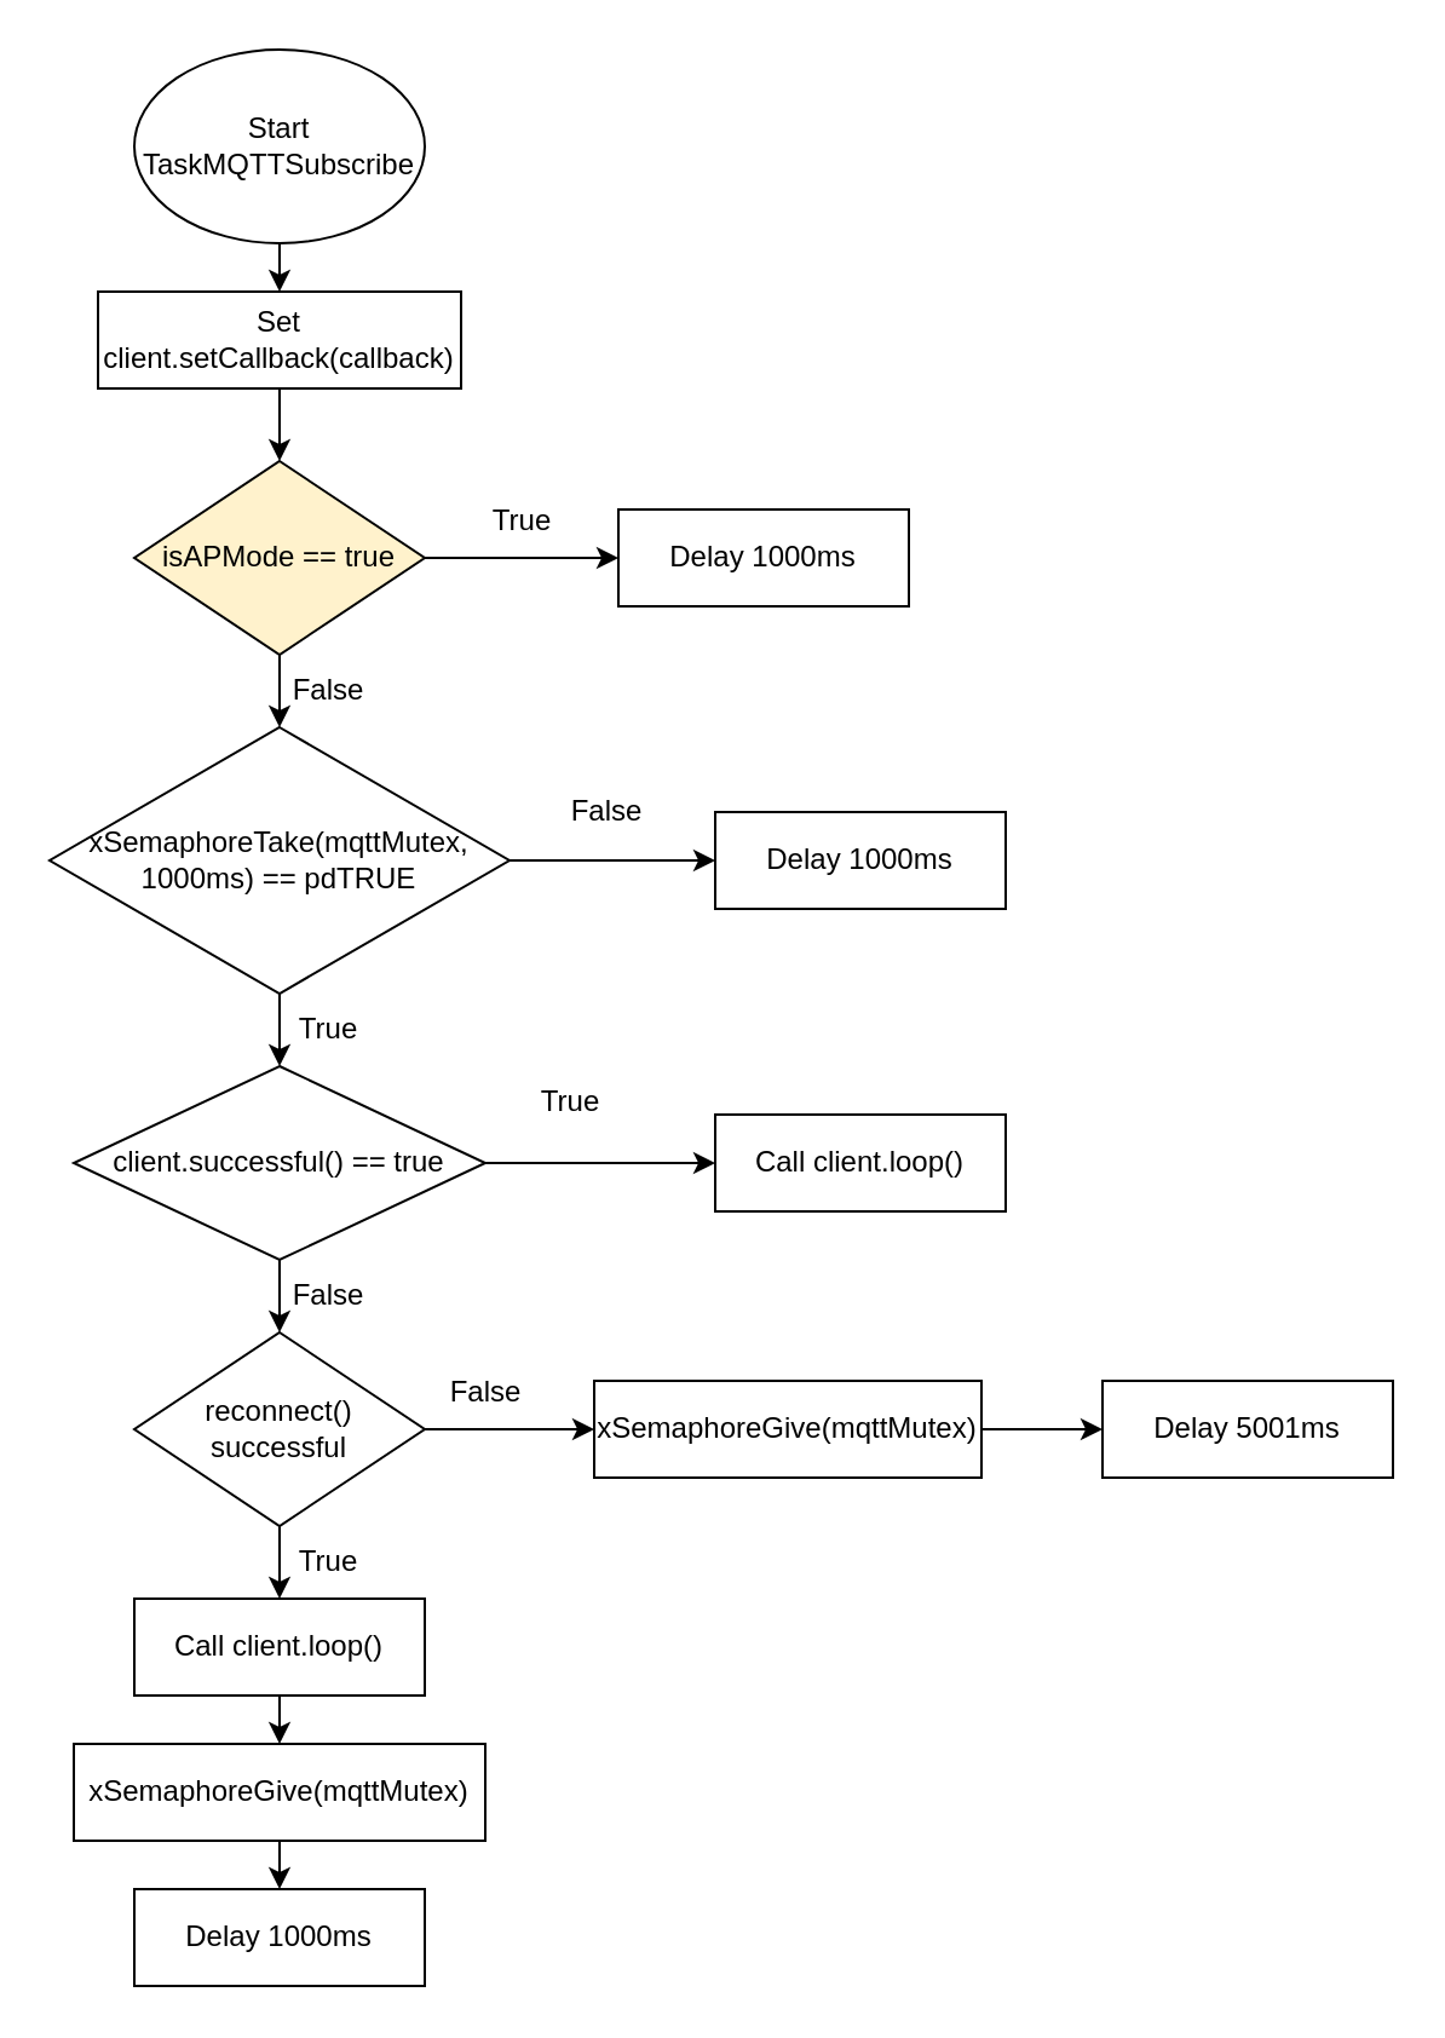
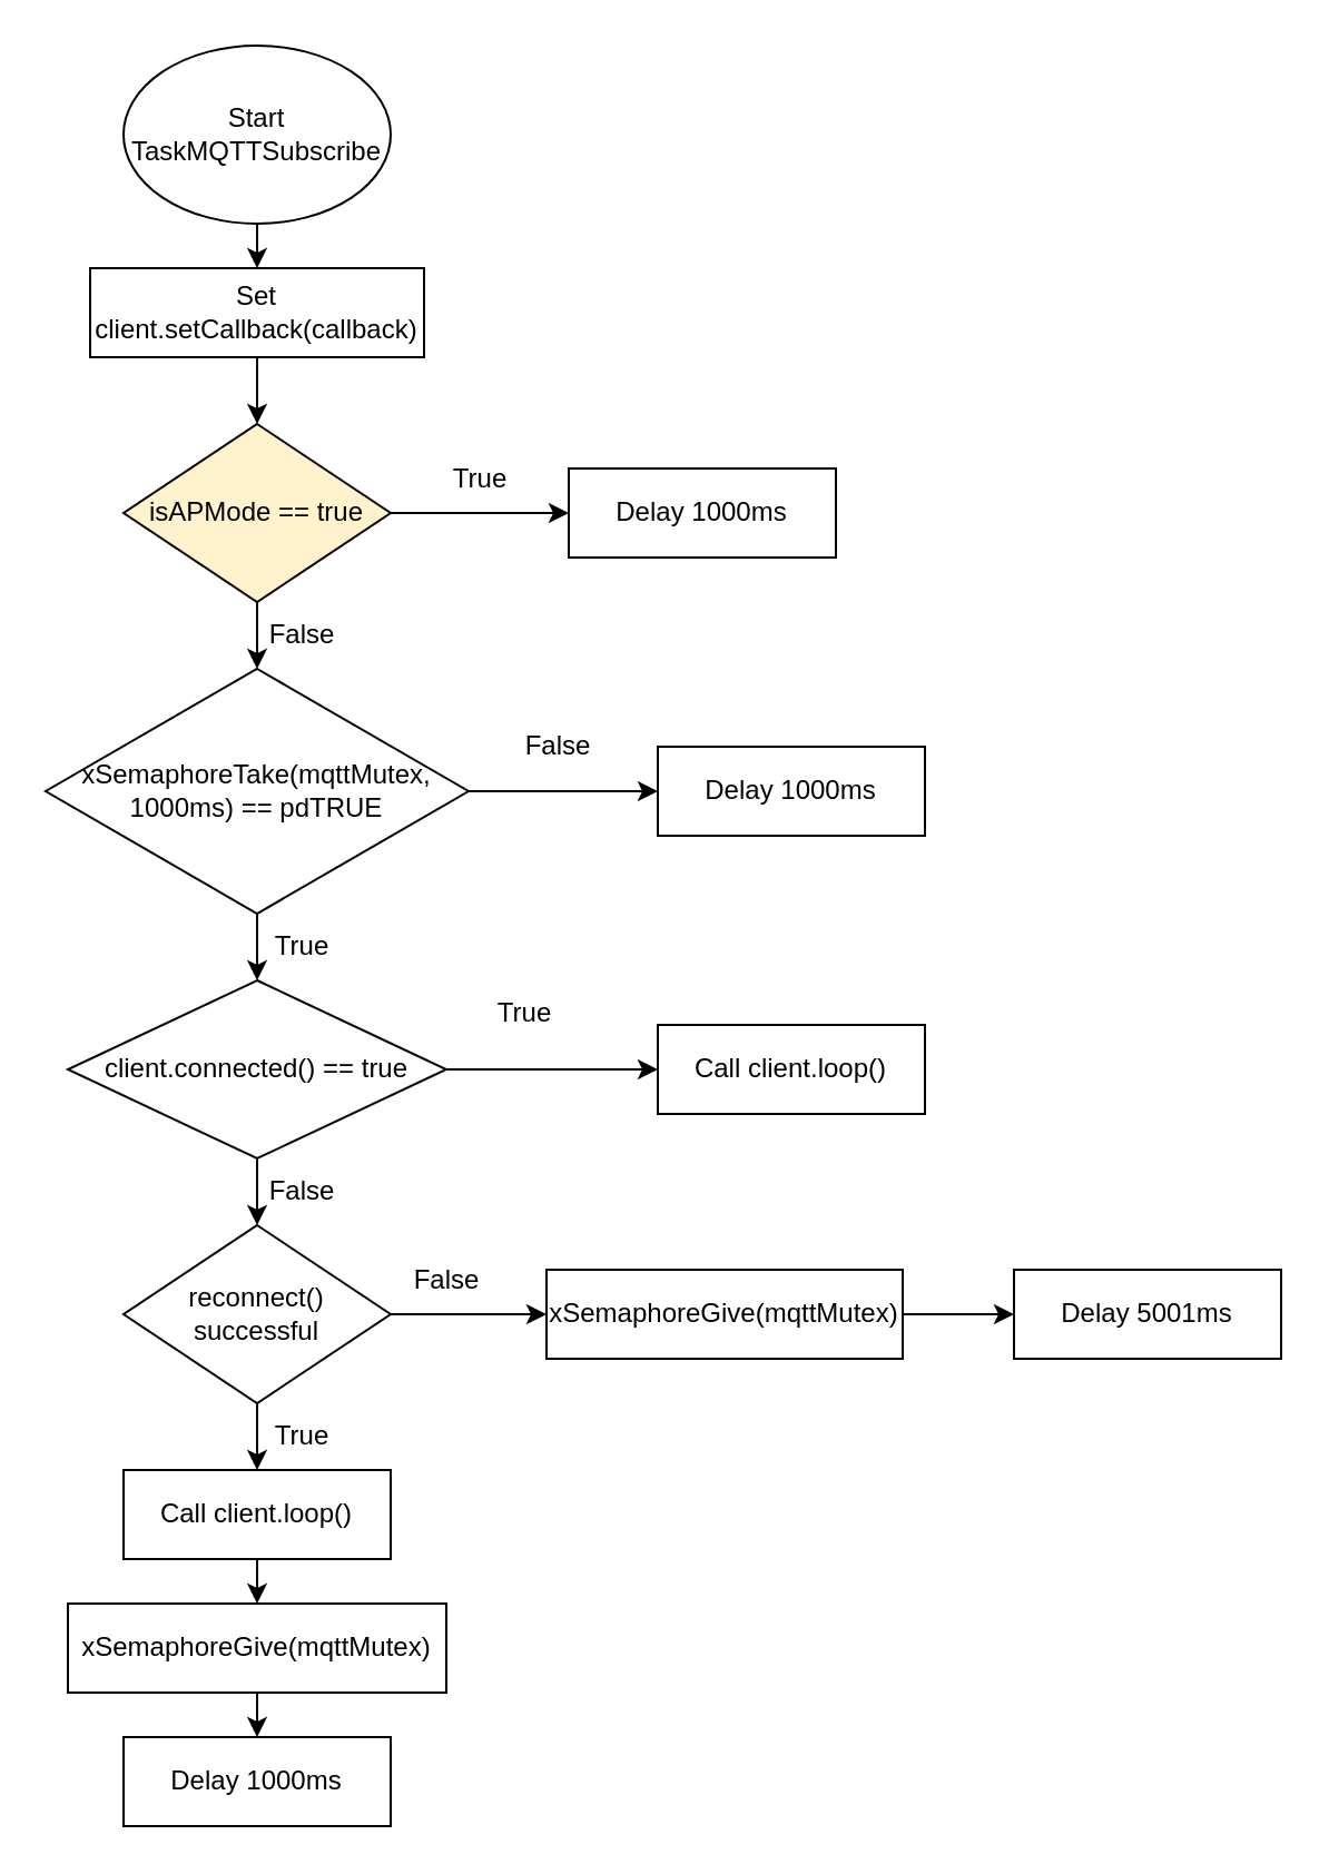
- <mxCell id="19" value="&lt;p style=&quot;white-space-collapse: preserve;&quot; dir=&quot;auto&quot;&gt;client.successful() == true&lt;/p&gt;" style="rhombus;whiteSpace=wrap;html=1;" vertex="1" parent="1"><mxGeometry x="30" y="440" width="170" height="80" as="geometry" /></mxCell>
+ <mxCell id="19" value="&lt;p style=&quot;white-space-collapse: preserve;&quot; dir=&quot;auto&quot;&gt;client.connected() == true&lt;/p&gt;" style="rhombus;whiteSpace=wrap;html=1;" vertex="1" parent="1"><mxGeometry x="30" y="440" width="170" height="80" as="geometry" /></mxCell>
